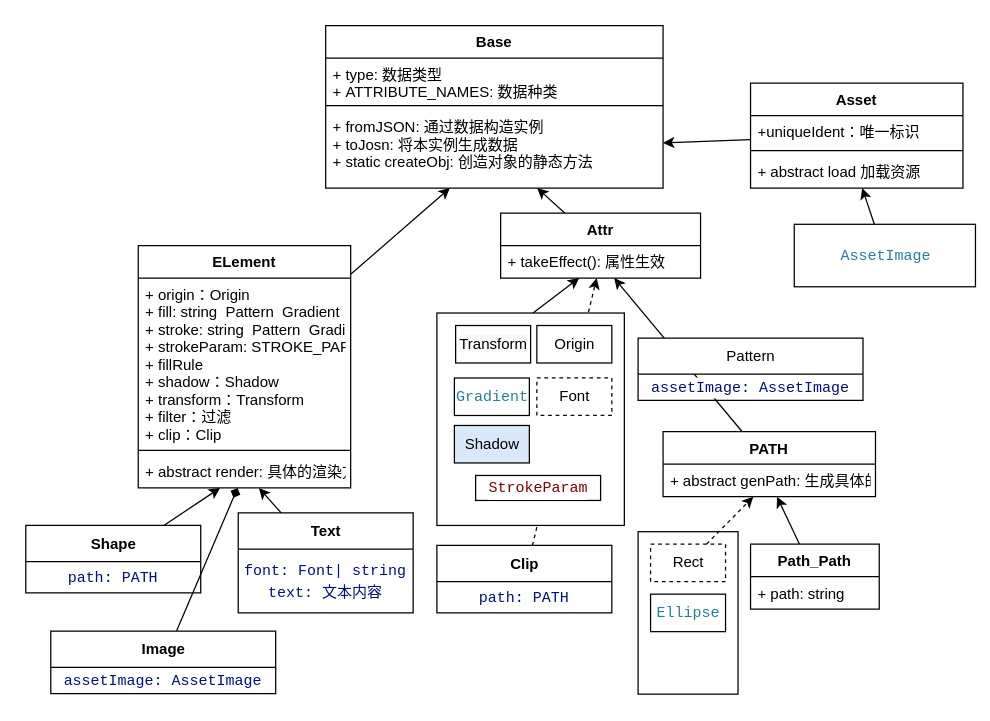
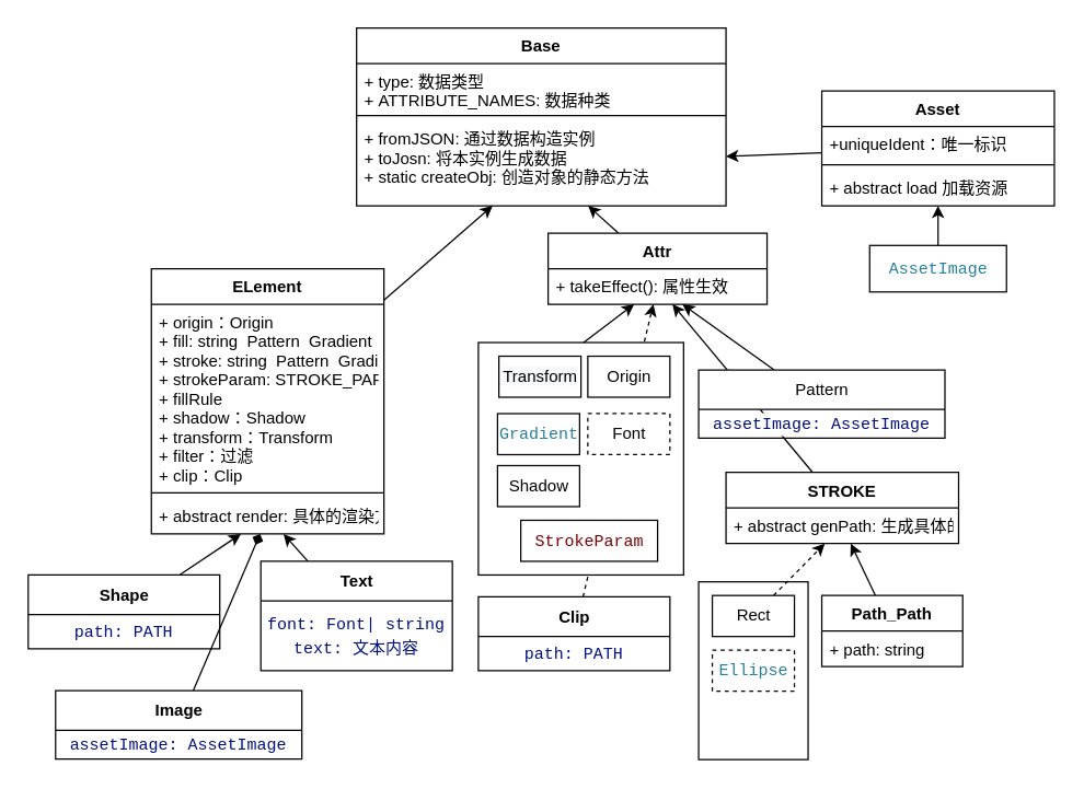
- <mxCell id="45" value="&lt;div style=&quot;background-color: rgb(255 , 255 , 255) ; font-family: &amp;#34;menlo&amp;#34; , &amp;#34;monaco&amp;#34; , &amp;#34;courier new&amp;#34; , monospace ; line-height: 18px&quot;&gt;&lt;span style=&quot;color: #267f99&quot;&gt;AssetImage&lt;/span&gt;&lt;/div&gt;" style="html=1;" parent="1" vertex="1"><mxGeometry x="635" y="179" width="145" height="50" as="geometry" /></mxCell>
+ <mxCell id="45" value="&lt;div style=&quot;background-color: rgb(255 , 255 , 255) ; font-family: &amp;#34;menlo&amp;#34; , &amp;#34;monaco&amp;#34; , &amp;#34;courier new&amp;#34; , monospace ; line-height: 18px&quot;&gt;&lt;span style=&quot;color: #267f99&quot;&gt;AssetImage&lt;/span&gt;&lt;/div&gt;" style="html=1;" parent="1" vertex="1"><mxGeometry x="635" y="179" width="100" height="34" as="geometry" /></mxCell>
+ <mxCell id="54" value="" style="edgeStyle=none;html=1;" parent="1" source="55" target="22" edge="1"><mxGeometry relative="1" as="geometry" /></mxCell>
- <mxCell id="51" value="Shadow" style="html=1;fillColor=#dae8fc;" parent="46" vertex="1"><mxGeometry x="14" y="90" width="60" height="30" as="geometry" /></mxCell>
+ <mxCell id="51" value="Shadow" style="html=1;" parent="46" vertex="1"><mxGeometry x="14" y="90" width="60" height="30" as="geometry" /></mxCell>
- <mxCell id="24" value="PATH" style="swimlane;fontStyle=1;align=center;verticalAlign=top;childLayout=stackLayout;horizontal=1;startSize=26;horizontalStack=0;resizeParent=1;resizeParentMax=0;resizeLast=0;collapsible=1;marginBottom=0;" parent="1" vertex="1"><mxGeometry x="530" y="345" width="170" height="52" as="geometry" /></mxCell>
+ <mxCell id="24" value="STROKE" style="swimlane;fontStyle=1;align=center;verticalAlign=top;childLayout=stackLayout;horizontal=1;startSize=26;horizontalStack=0;resizeParent=1;resizeParentMax=0;resizeLast=0;collapsible=1;marginBottom=0;" parent="1" vertex="1"><mxGeometry x="530" y="345" width="170" height="52" as="geometry" /></mxCell>
- <mxCell id="52" value="&lt;div style=&quot;background-color: rgb(255 , 255 , 255) ; font-family: &amp;#34;menlo&amp;#34; , &amp;#34;monaco&amp;#34; , &amp;#34;courier new&amp;#34; , monospace ; line-height: 18px&quot;&gt;&lt;div style=&quot;font-family: &amp;#34;menlo&amp;#34; , &amp;#34;monaco&amp;#34; , &amp;#34;courier new&amp;#34; , monospace ; line-height: 18px&quot;&gt;&lt;span style=&quot;color: #800000&quot;&gt;StrokeParam&lt;/span&gt;&lt;/div&gt;&lt;/div&gt;" style="html=1;" parent="46" vertex="1"><mxGeometry x="31" y="130" width="100" height="20" as="geometry" /></mxCell>
+ <mxCell id="52" value="&lt;div style=&quot;background-color: rgb(255 , 255 , 255) ; font-family: &amp;#34;menlo&amp;#34; , &amp;#34;monaco&amp;#34; , &amp;#34;courier new&amp;#34; , monospace ; line-height: 18px&quot;&gt;&lt;div style=&quot;font-family: &amp;#34;menlo&amp;#34; , &amp;#34;monaco&amp;#34; , &amp;#34;courier new&amp;#34; , monospace ; line-height: 18px&quot;&gt;&lt;span style=&quot;color: #800000&quot;&gt;StrokeParam&lt;/span&gt;&lt;/div&gt;&lt;/div&gt;" style="html=1;" parent="46" vertex="1"><mxGeometry x="31" y="130" width="100" height="30" as="geometry" /></mxCell>
- <mxCell id="35" value="Rect" style="html=1;dashed=1;" parent="34" vertex="1"><mxGeometry width="60" height="30" as="geometry" /></mxCell>
+ <mxCell id="35" value="Rect" style="html=1;" parent="34" vertex="1"><mxGeometry width="60" height="30" as="geometry" /></mxCell>
- <mxCell id="36" value="&lt;div style=&quot;background-color: rgb(255 , 255 , 255) ; font-family: &amp;#34;menlo&amp;#34; , &amp;#34;monaco&amp;#34; , &amp;#34;courier new&amp;#34; , monospace ; line-height: 18px&quot;&gt;&lt;span style=&quot;color: #267f99&quot;&gt;Ellipse&lt;/span&gt;&lt;/div&gt;" style="html=1;" parent="34" vertex="1"><mxGeometry y="40" width="60" height="30" as="geometry" /></mxCell>
+ <mxCell id="36" value="&lt;div style=&quot;background-color: rgb(255 , 255 , 255) ; font-family: &amp;#34;menlo&amp;#34; , &amp;#34;monaco&amp;#34; , &amp;#34;courier new&amp;#34; , monospace ; line-height: 18px&quot;&gt;&lt;span style=&quot;color: #267f99&quot;&gt;Ellipse&lt;/span&gt;&lt;/div&gt;" style="html=1;dashed=1;" parent="34" vertex="1"><mxGeometry y="40" width="60" height="30" as="geometry" /></mxCell>
